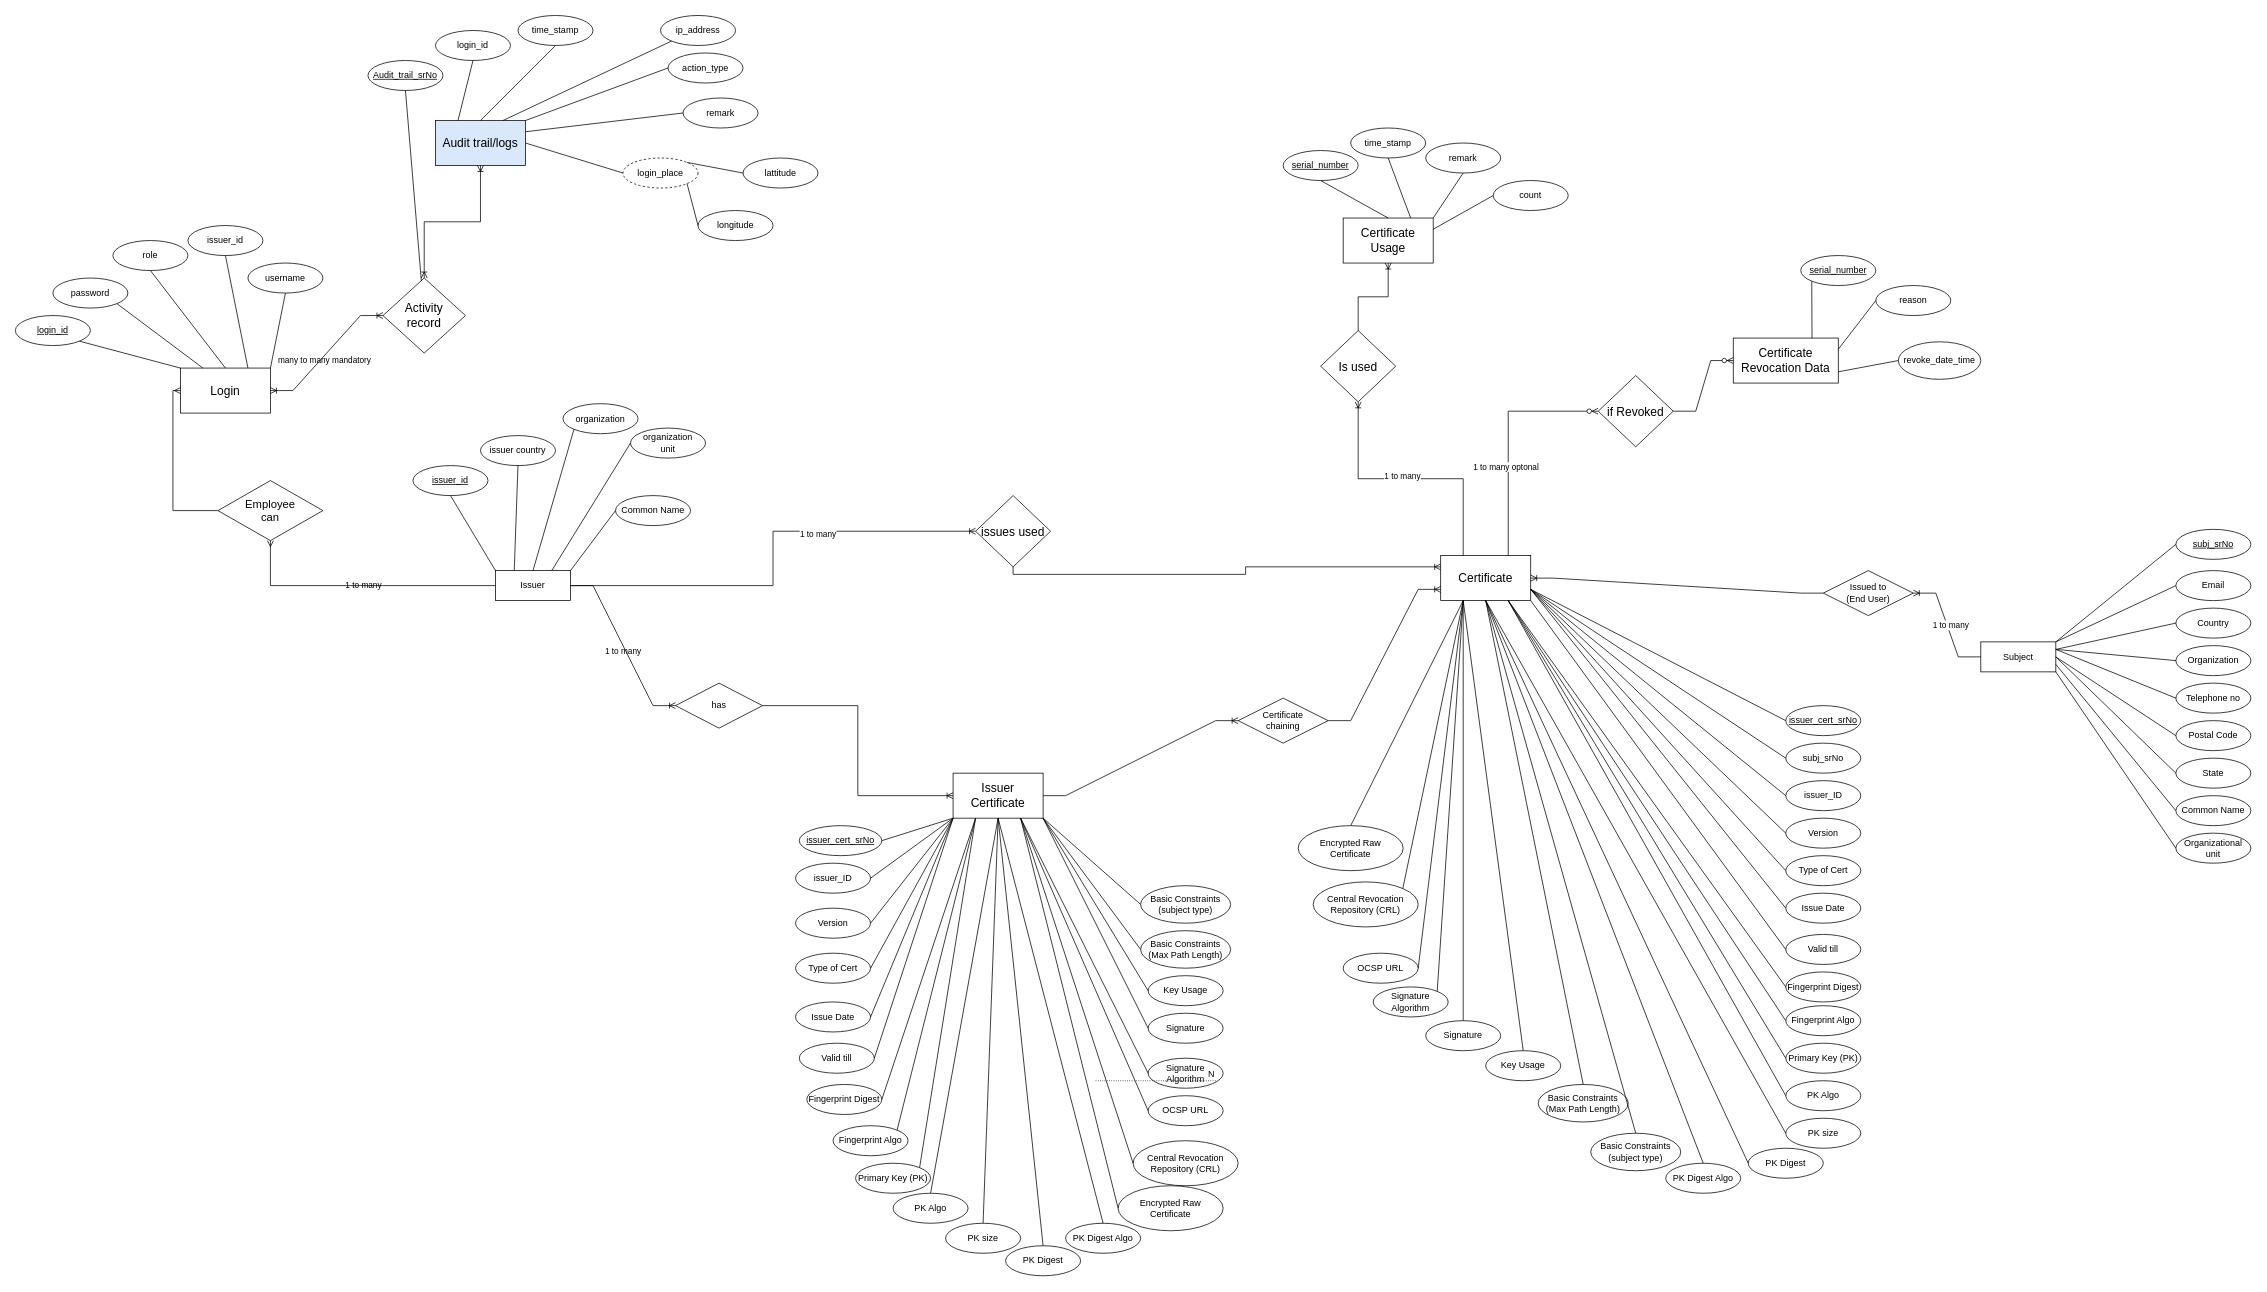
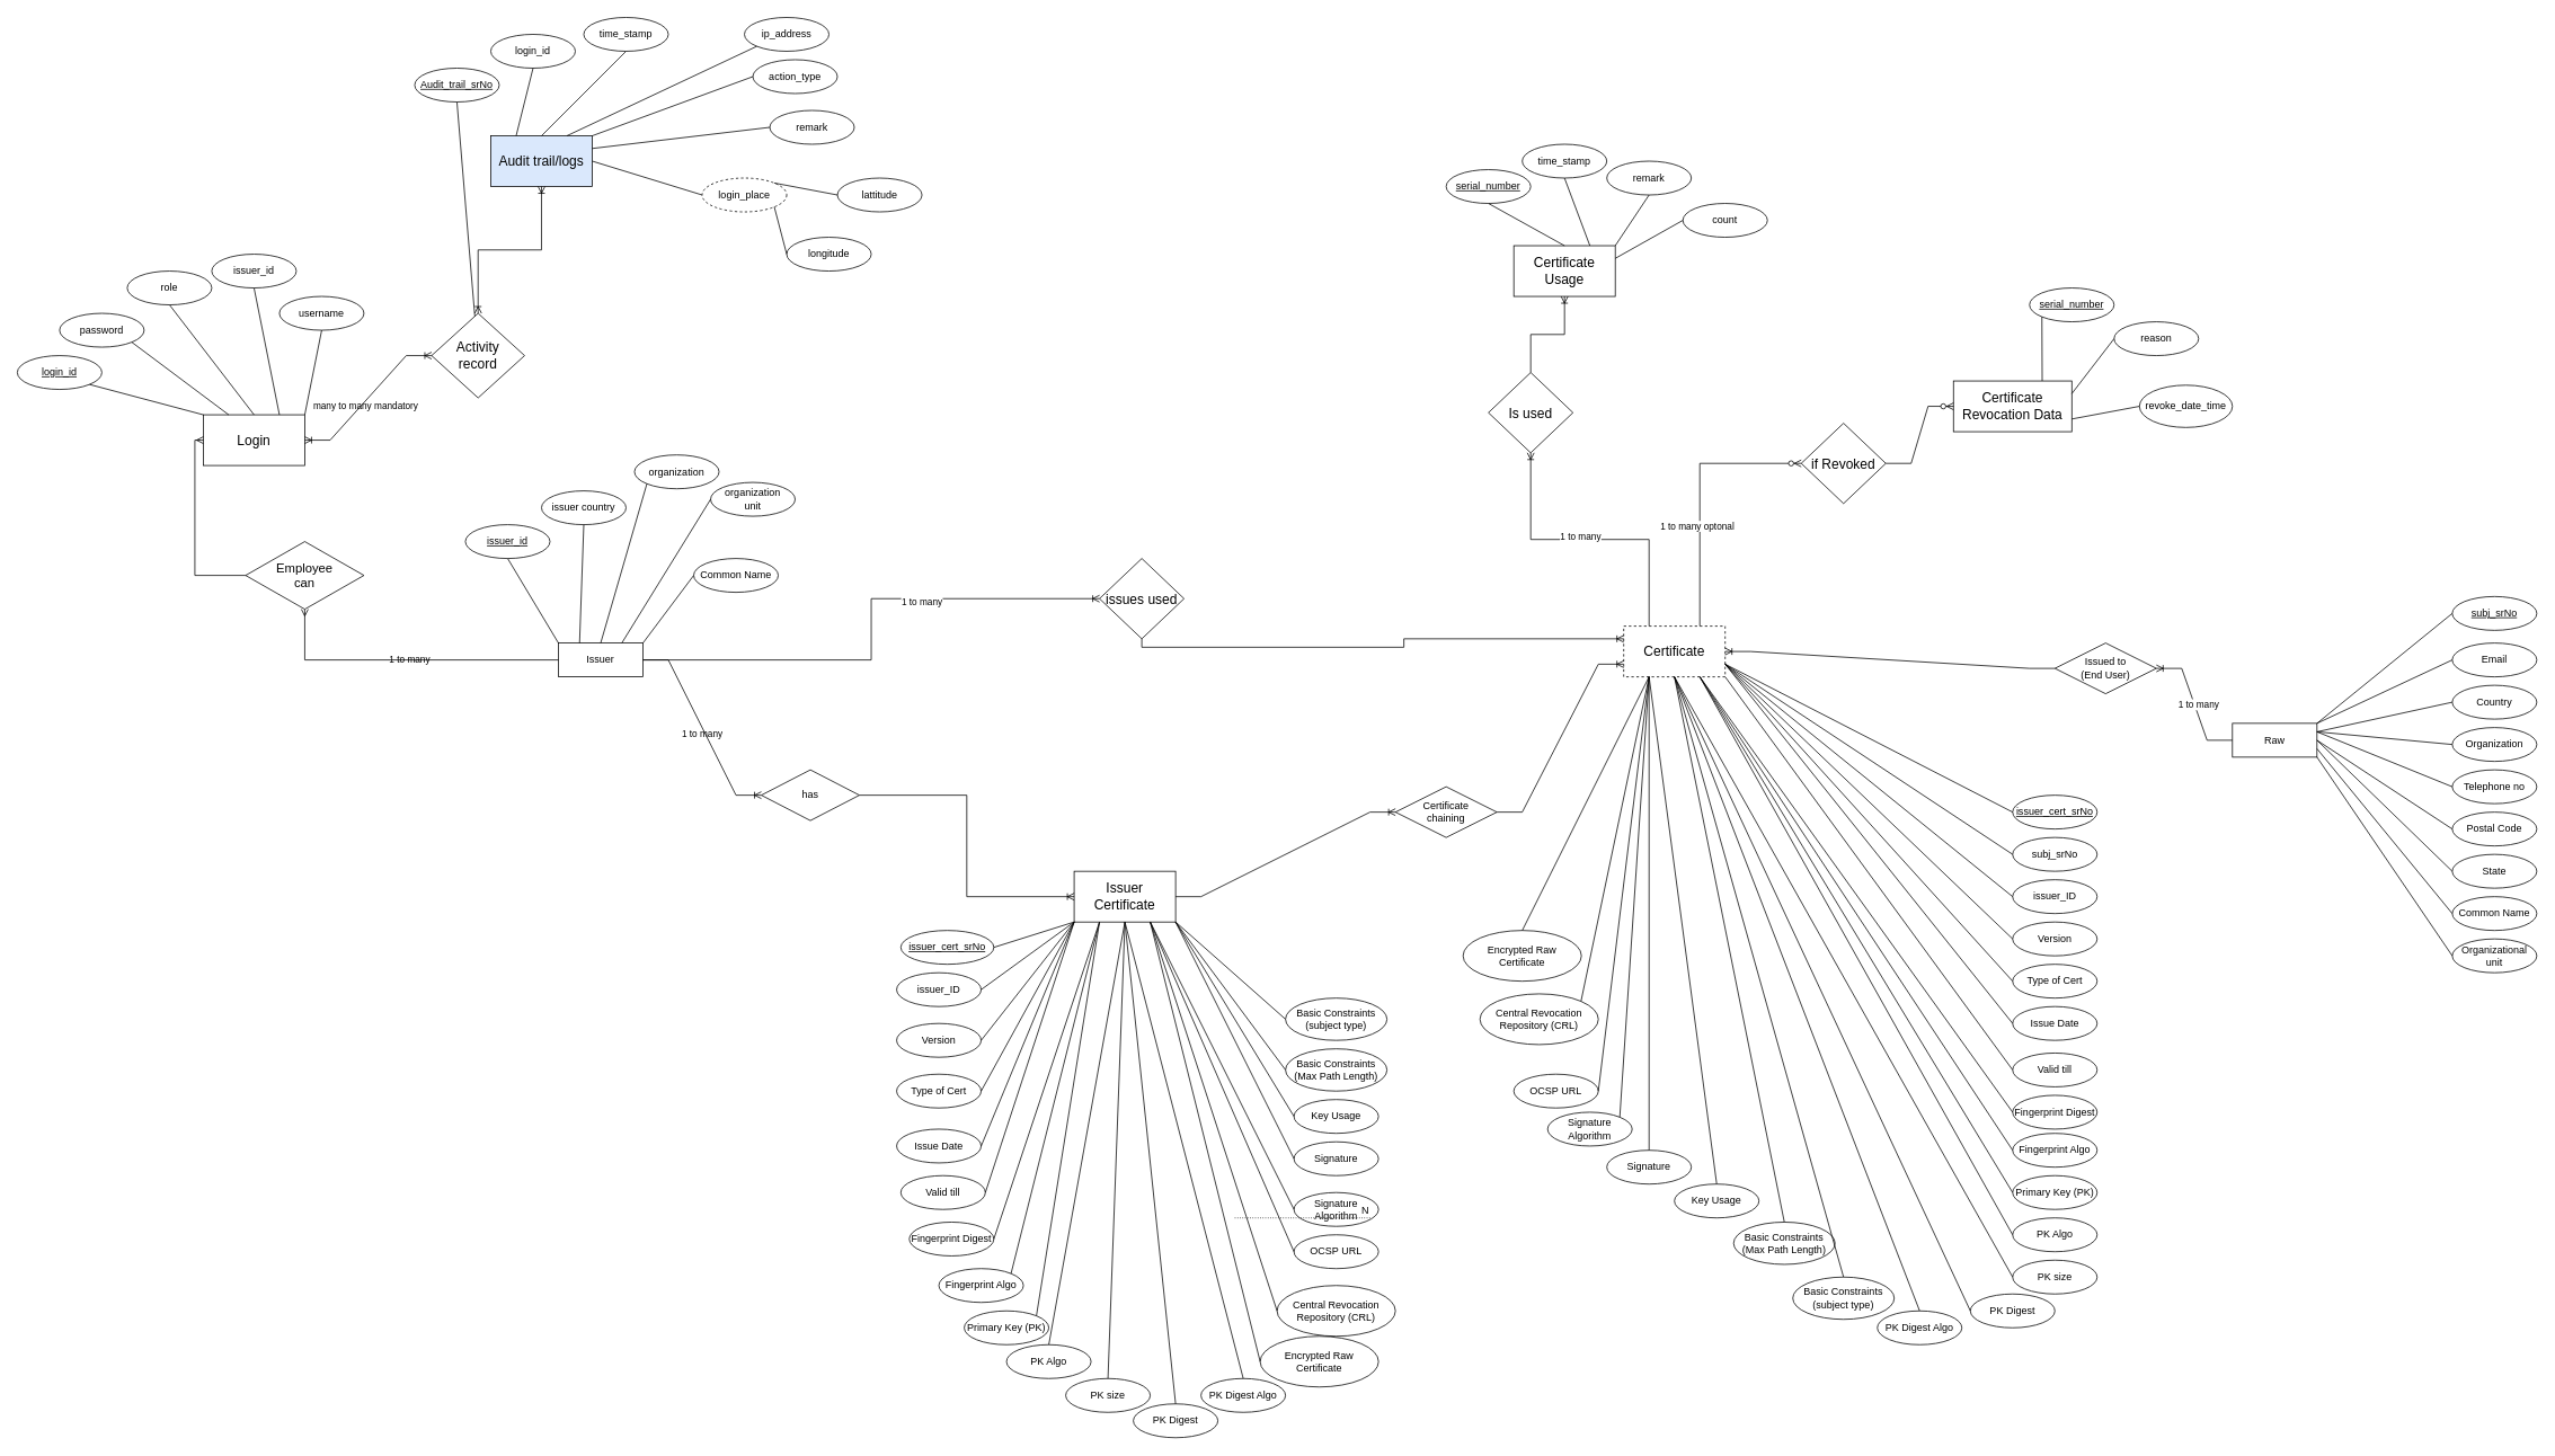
- <mxCell id="2" value="&lt;font style=&quot;font-size: 16px;&quot;&gt;Certificate&lt;/font&gt;" style="rounded=0;whiteSpace=wrap;html=1;fontSize=16;labelBackgroundColor=none;" parent="1" vertex="1"><mxGeometry x="1920" y="740" width="120" height="60" as="geometry" /></mxCell>
+ <mxCell id="2" value="&lt;font style=&quot;font-size: 16px;&quot;&gt;Certificate&lt;/font&gt;" style="rounded=0;whiteSpace=wrap;html=1;fontSize=16;labelBackgroundColor=none;dashed=1;" parent="1" vertex="1"><mxGeometry x="1920" y="740" width="120" height="60" as="geometry" /></mxCell>
- <mxCell id="74" value="Subject" style="whiteSpace=wrap;html=1;align=center;rounded=0;labelBackgroundColor=none;" parent="1" vertex="1"><mxGeometry x="2640" y="855" width="100" height="40" as="geometry" /></mxCell>
+ <mxCell id="74" value="Raw" style="whiteSpace=wrap;html=1;align=center;rounded=0;labelBackgroundColor=none;" parent="1" vertex="1"><mxGeometry x="2640" y="855" width="100" height="40" as="geometry" /></mxCell>
